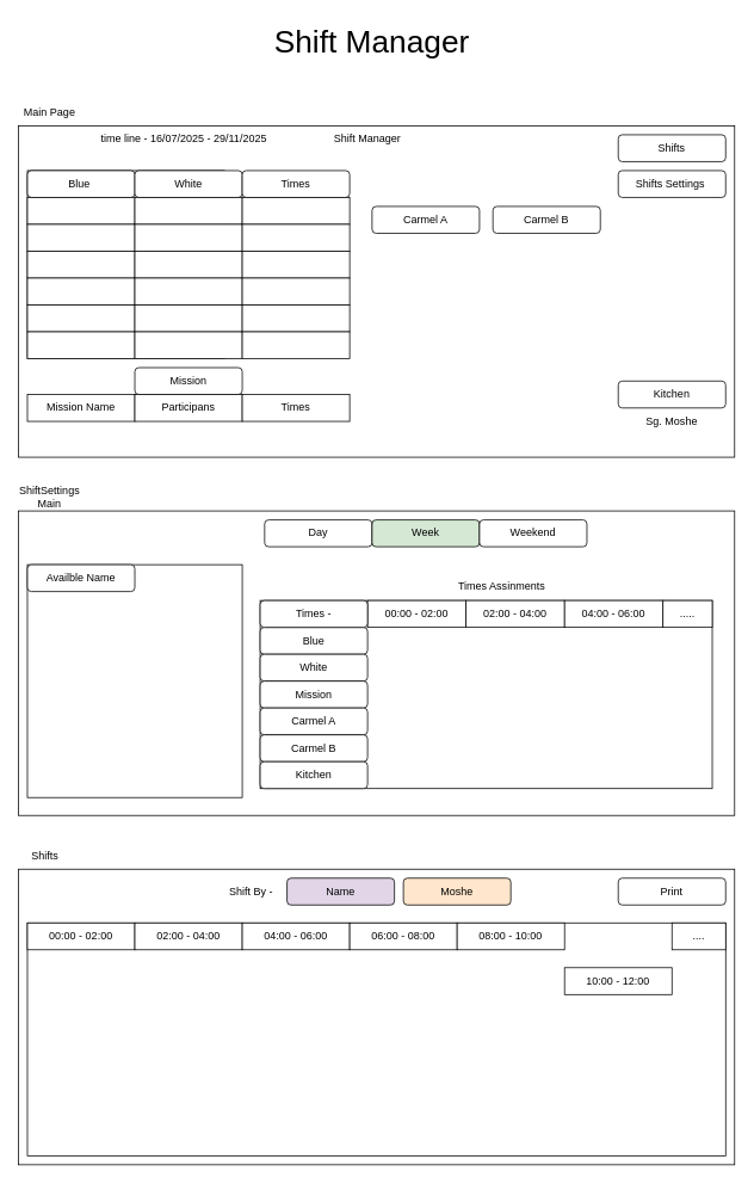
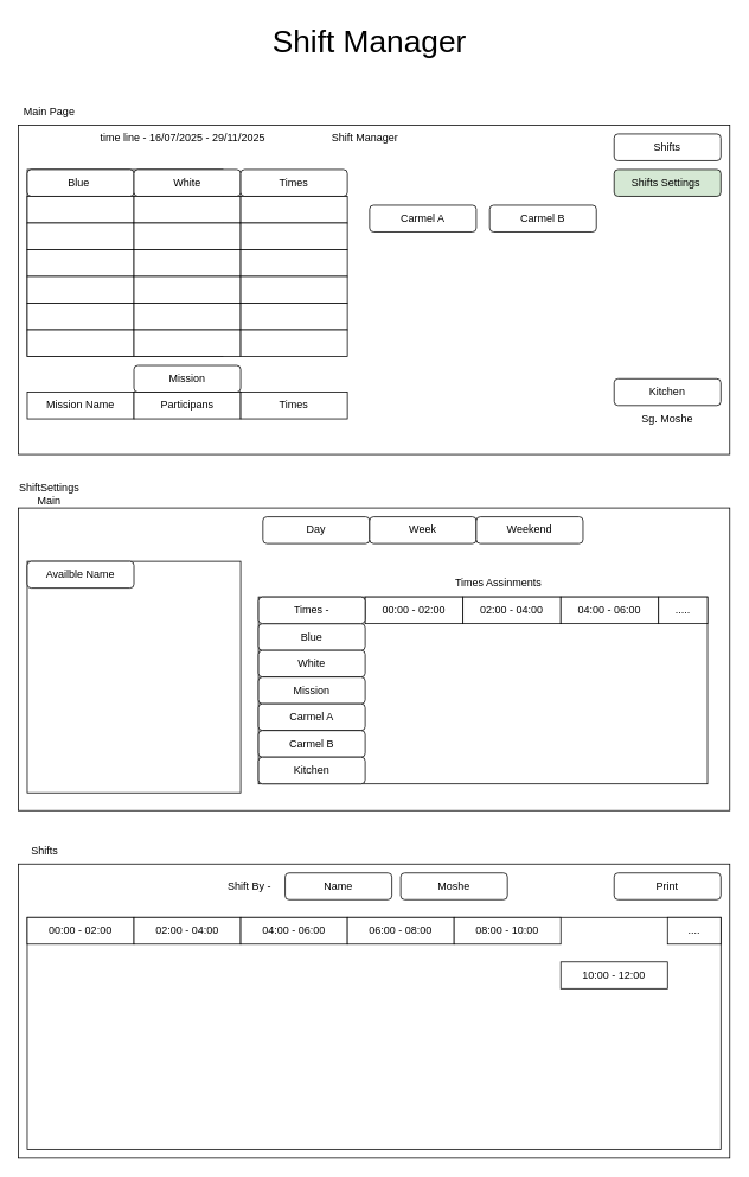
- <mxCell id="7" value="Shifts Settings&amp;nbsp;" style="rounded=1;whiteSpace=wrap;html=1;" vertex="1" parent="1"><mxGeometry x="690" y="190" width="120" height="30" as="geometry" /></mxCell>
+ <mxCell id="7" value="Shifts Settings&amp;nbsp;" style="rounded=1;whiteSpace=wrap;html=1;fillColor=#d5e8d4;" vertex="1" parent="1"><mxGeometry x="690" y="190" width="120" height="30" as="geometry" /></mxCell>
- <mxCell id="44" value="Week" style="rounded=1;whiteSpace=wrap;html=1;fillColor=#d5e8d4;" vertex="1" parent="1"><mxGeometry x="415" y="580" width="120" height="30" as="geometry" /></mxCell>
+ <mxCell id="44" value="Week" style="rounded=1;whiteSpace=wrap;html=1;" vertex="1" parent="1"><mxGeometry x="415" y="580" width="120" height="30" as="geometry" /></mxCell>
- <mxCell id="61" value="Name" style="rounded=1;whiteSpace=wrap;html=1;fillColor=#e1d5e7;" vertex="1" parent="1"><mxGeometry x="320" y="980" width="120" height="30" as="geometry" /></mxCell>
+ <mxCell id="61" value="Name" style="rounded=1;whiteSpace=wrap;html=1;" vertex="1" parent="1"><mxGeometry x="320" y="980" width="120" height="30" as="geometry" /></mxCell>
- <mxCell id="63" value="Moshe" style="rounded=1;whiteSpace=wrap;html=1;fillColor=#ffe6cc;" vertex="1" parent="1"><mxGeometry x="450" y="980" width="120" height="30" as="geometry" /></mxCell>
+ <mxCell id="63" value="Moshe" style="rounded=1;whiteSpace=wrap;html=1;" vertex="1" parent="1"><mxGeometry x="450" y="980" width="120" height="30" as="geometry" /></mxCell>
